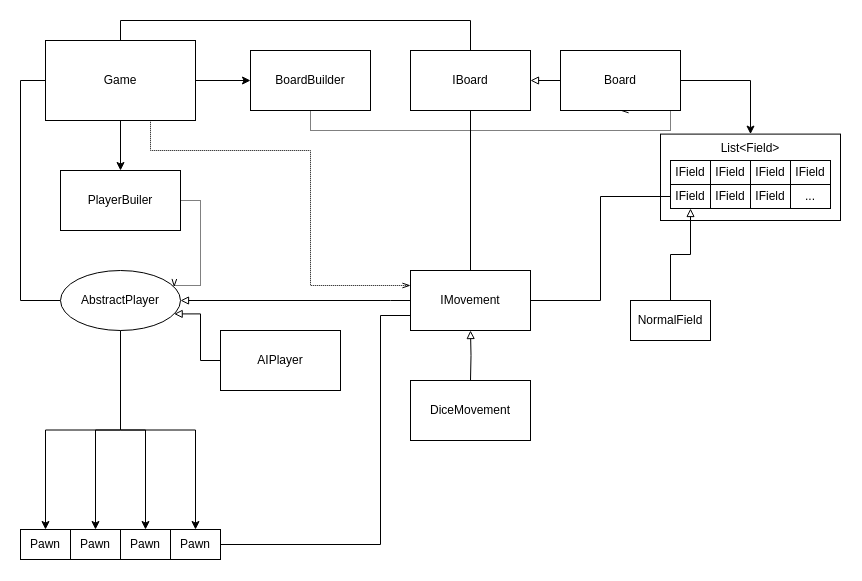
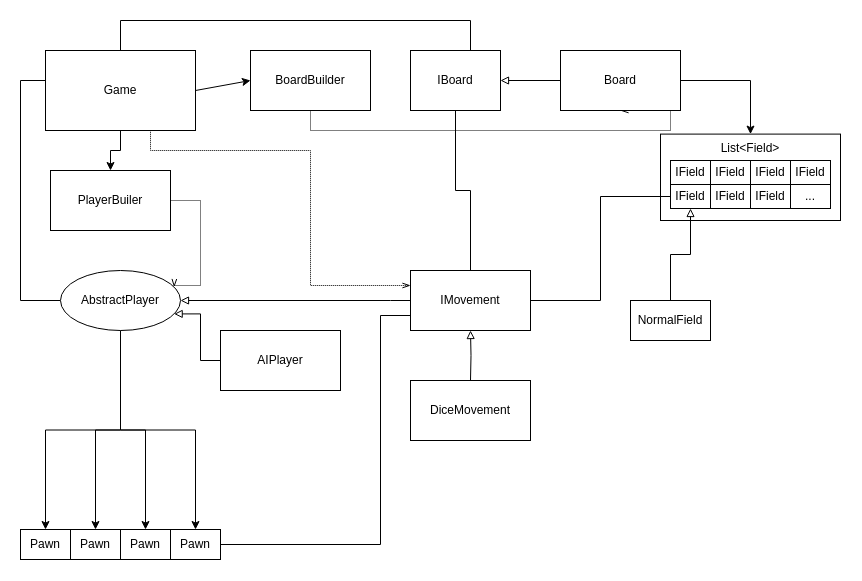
- <mxCell id="13" value="Game" style="rounded=0;whiteSpace=wrap;html=1;" vertex="1" parent="1"><mxGeometry x="45" y="40" width="150" height="80" as="geometry" /></mxCell>
+ <mxCell id="13" value="Game" style="rounded=0;whiteSpace=wrap;html=1;" vertex="1" parent="1"><mxGeometry x="45" y="50" width="150" height="80" as="geometry" /></mxCell>
- <mxCell id="20" value="IBoard" style="rounded=0;whiteSpace=wrap;html=1;" vertex="1" parent="1"><mxGeometry x="410" y="50" width="120" height="60" as="geometry" /></mxCell>
+ <mxCell id="20" value="IBoard" style="rounded=0;whiteSpace=wrap;html=1;" vertex="1" parent="1"><mxGeometry x="410" y="50" width="90" height="60" as="geometry" /></mxCell>
- <mxCell id="14" value="PlayerBuiler" style="rounded=0;whiteSpace=wrap;html=1;" vertex="1" parent="1"><mxGeometry x="60" y="170" width="120" height="60" as="geometry" /></mxCell>
+ <mxCell id="14" value="PlayerBuiler" style="rounded=0;whiteSpace=wrap;html=1;" vertex="1" parent="1"><mxGeometry x="50" y="170" width="120" height="60" as="geometry" /></mxCell>
